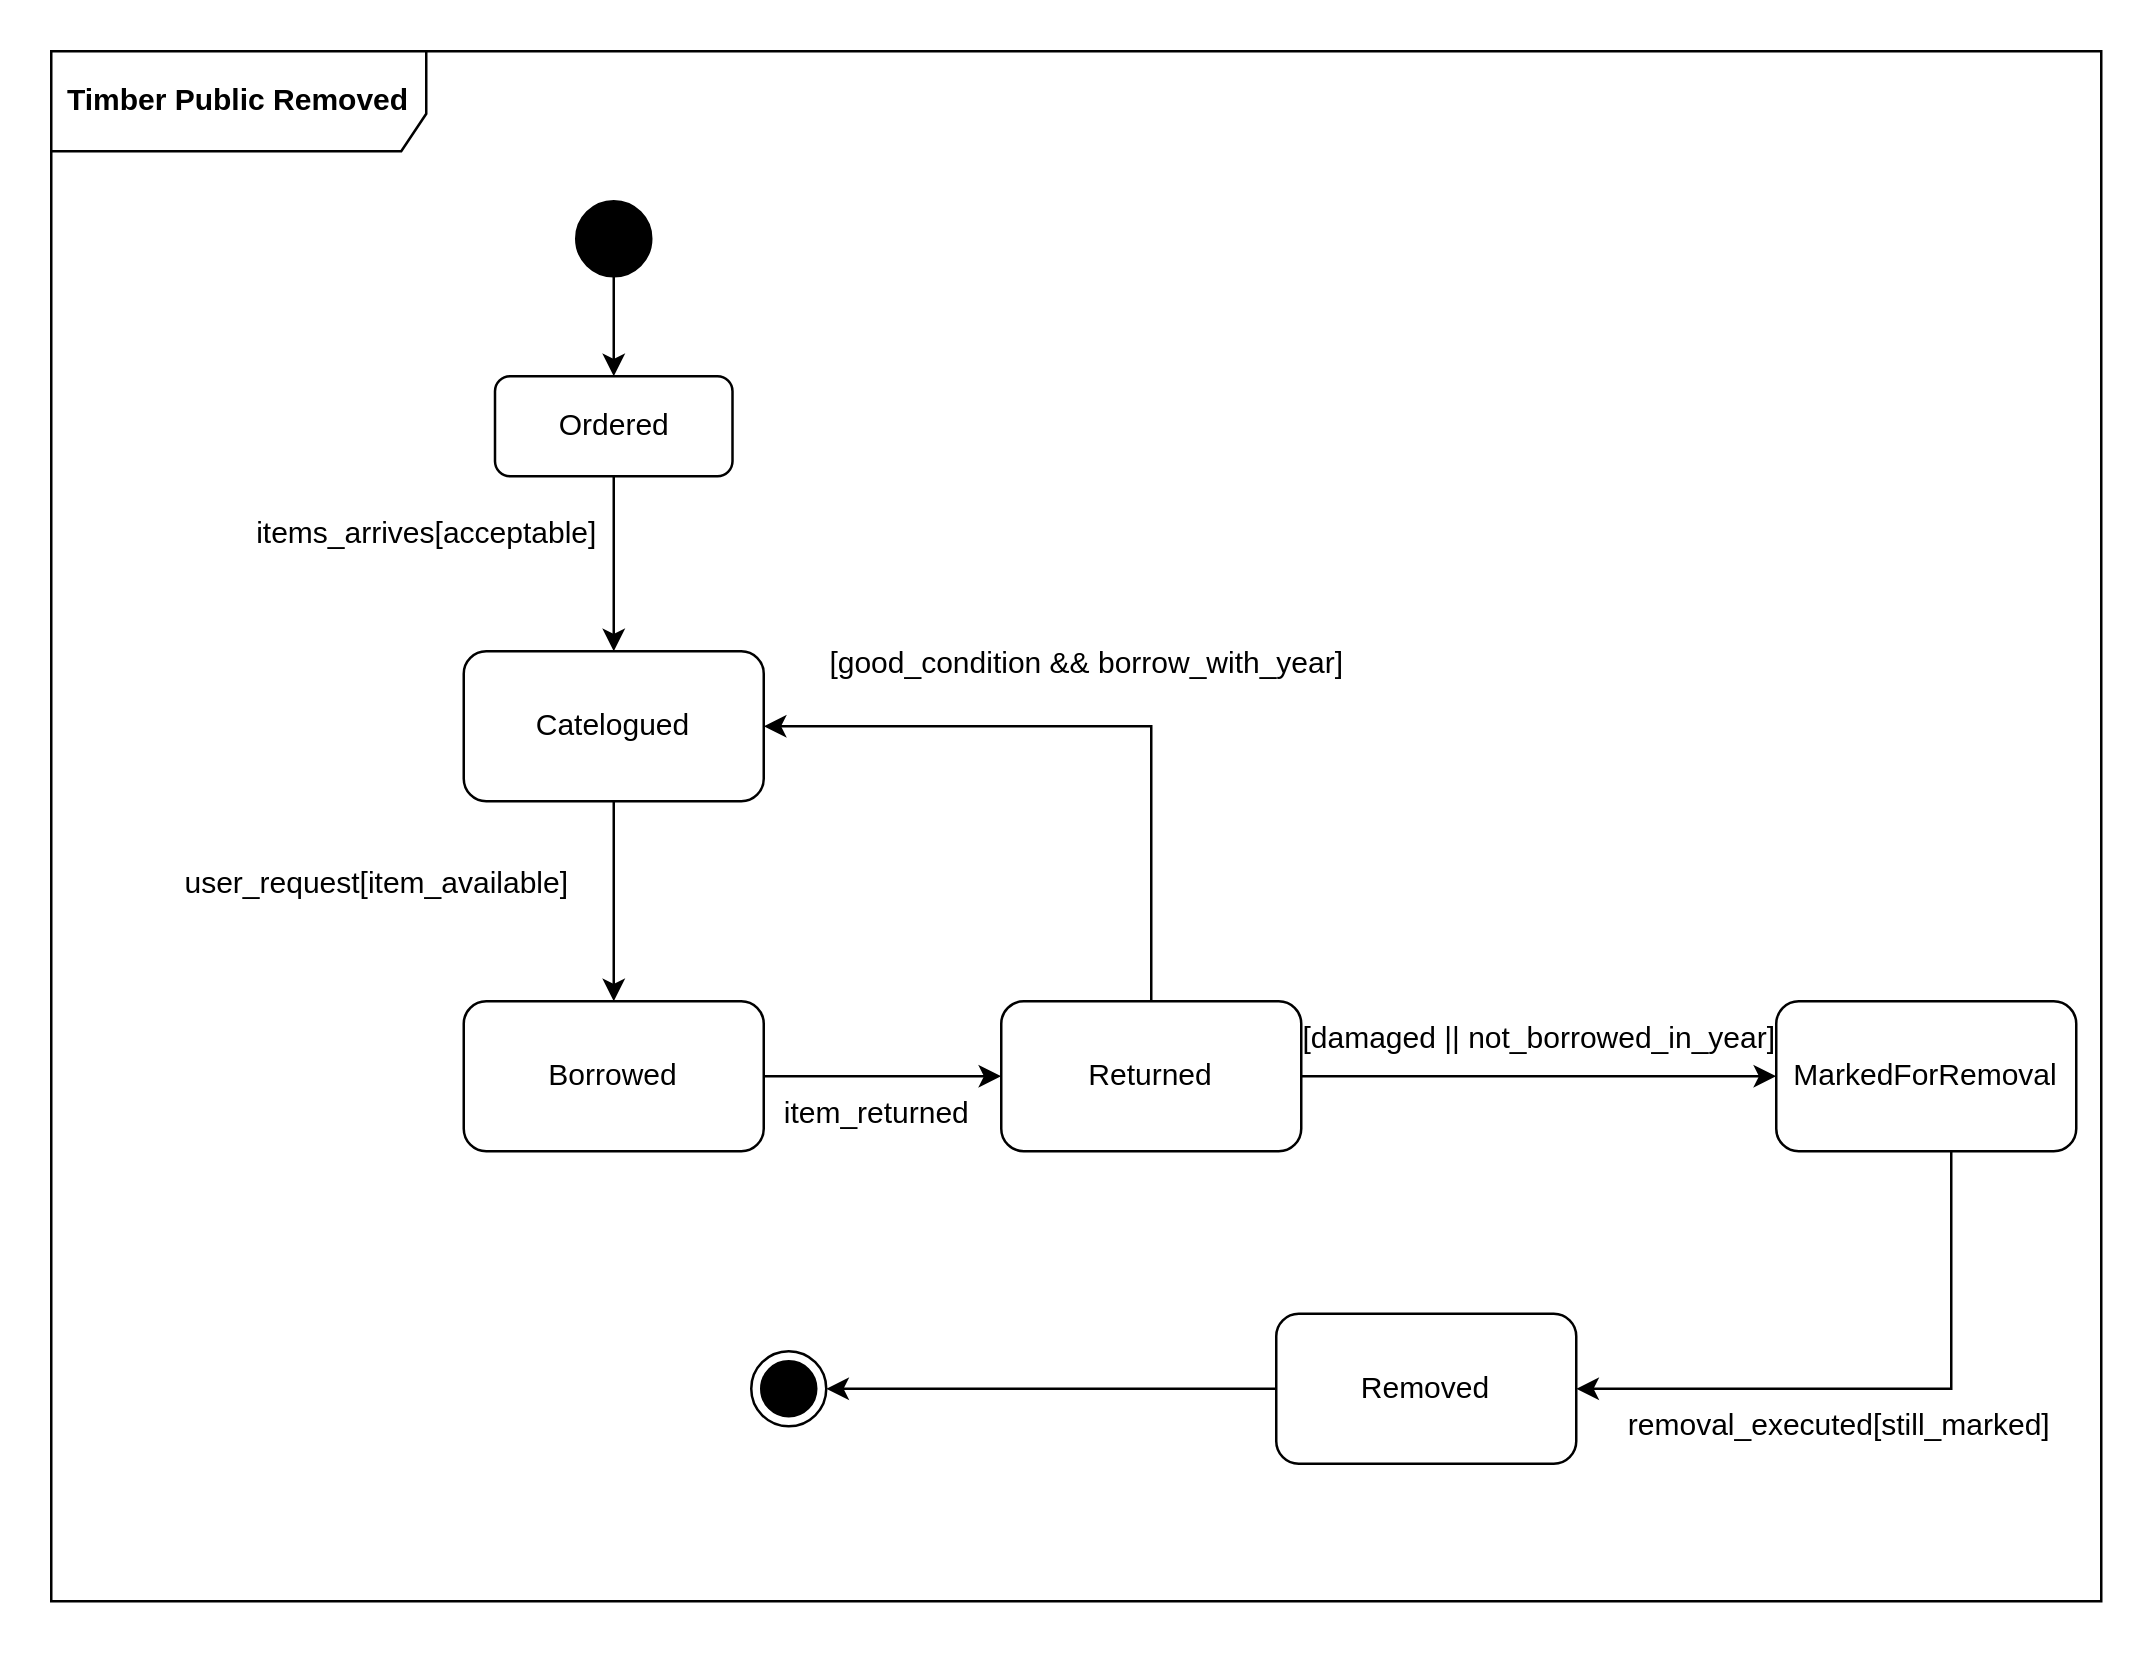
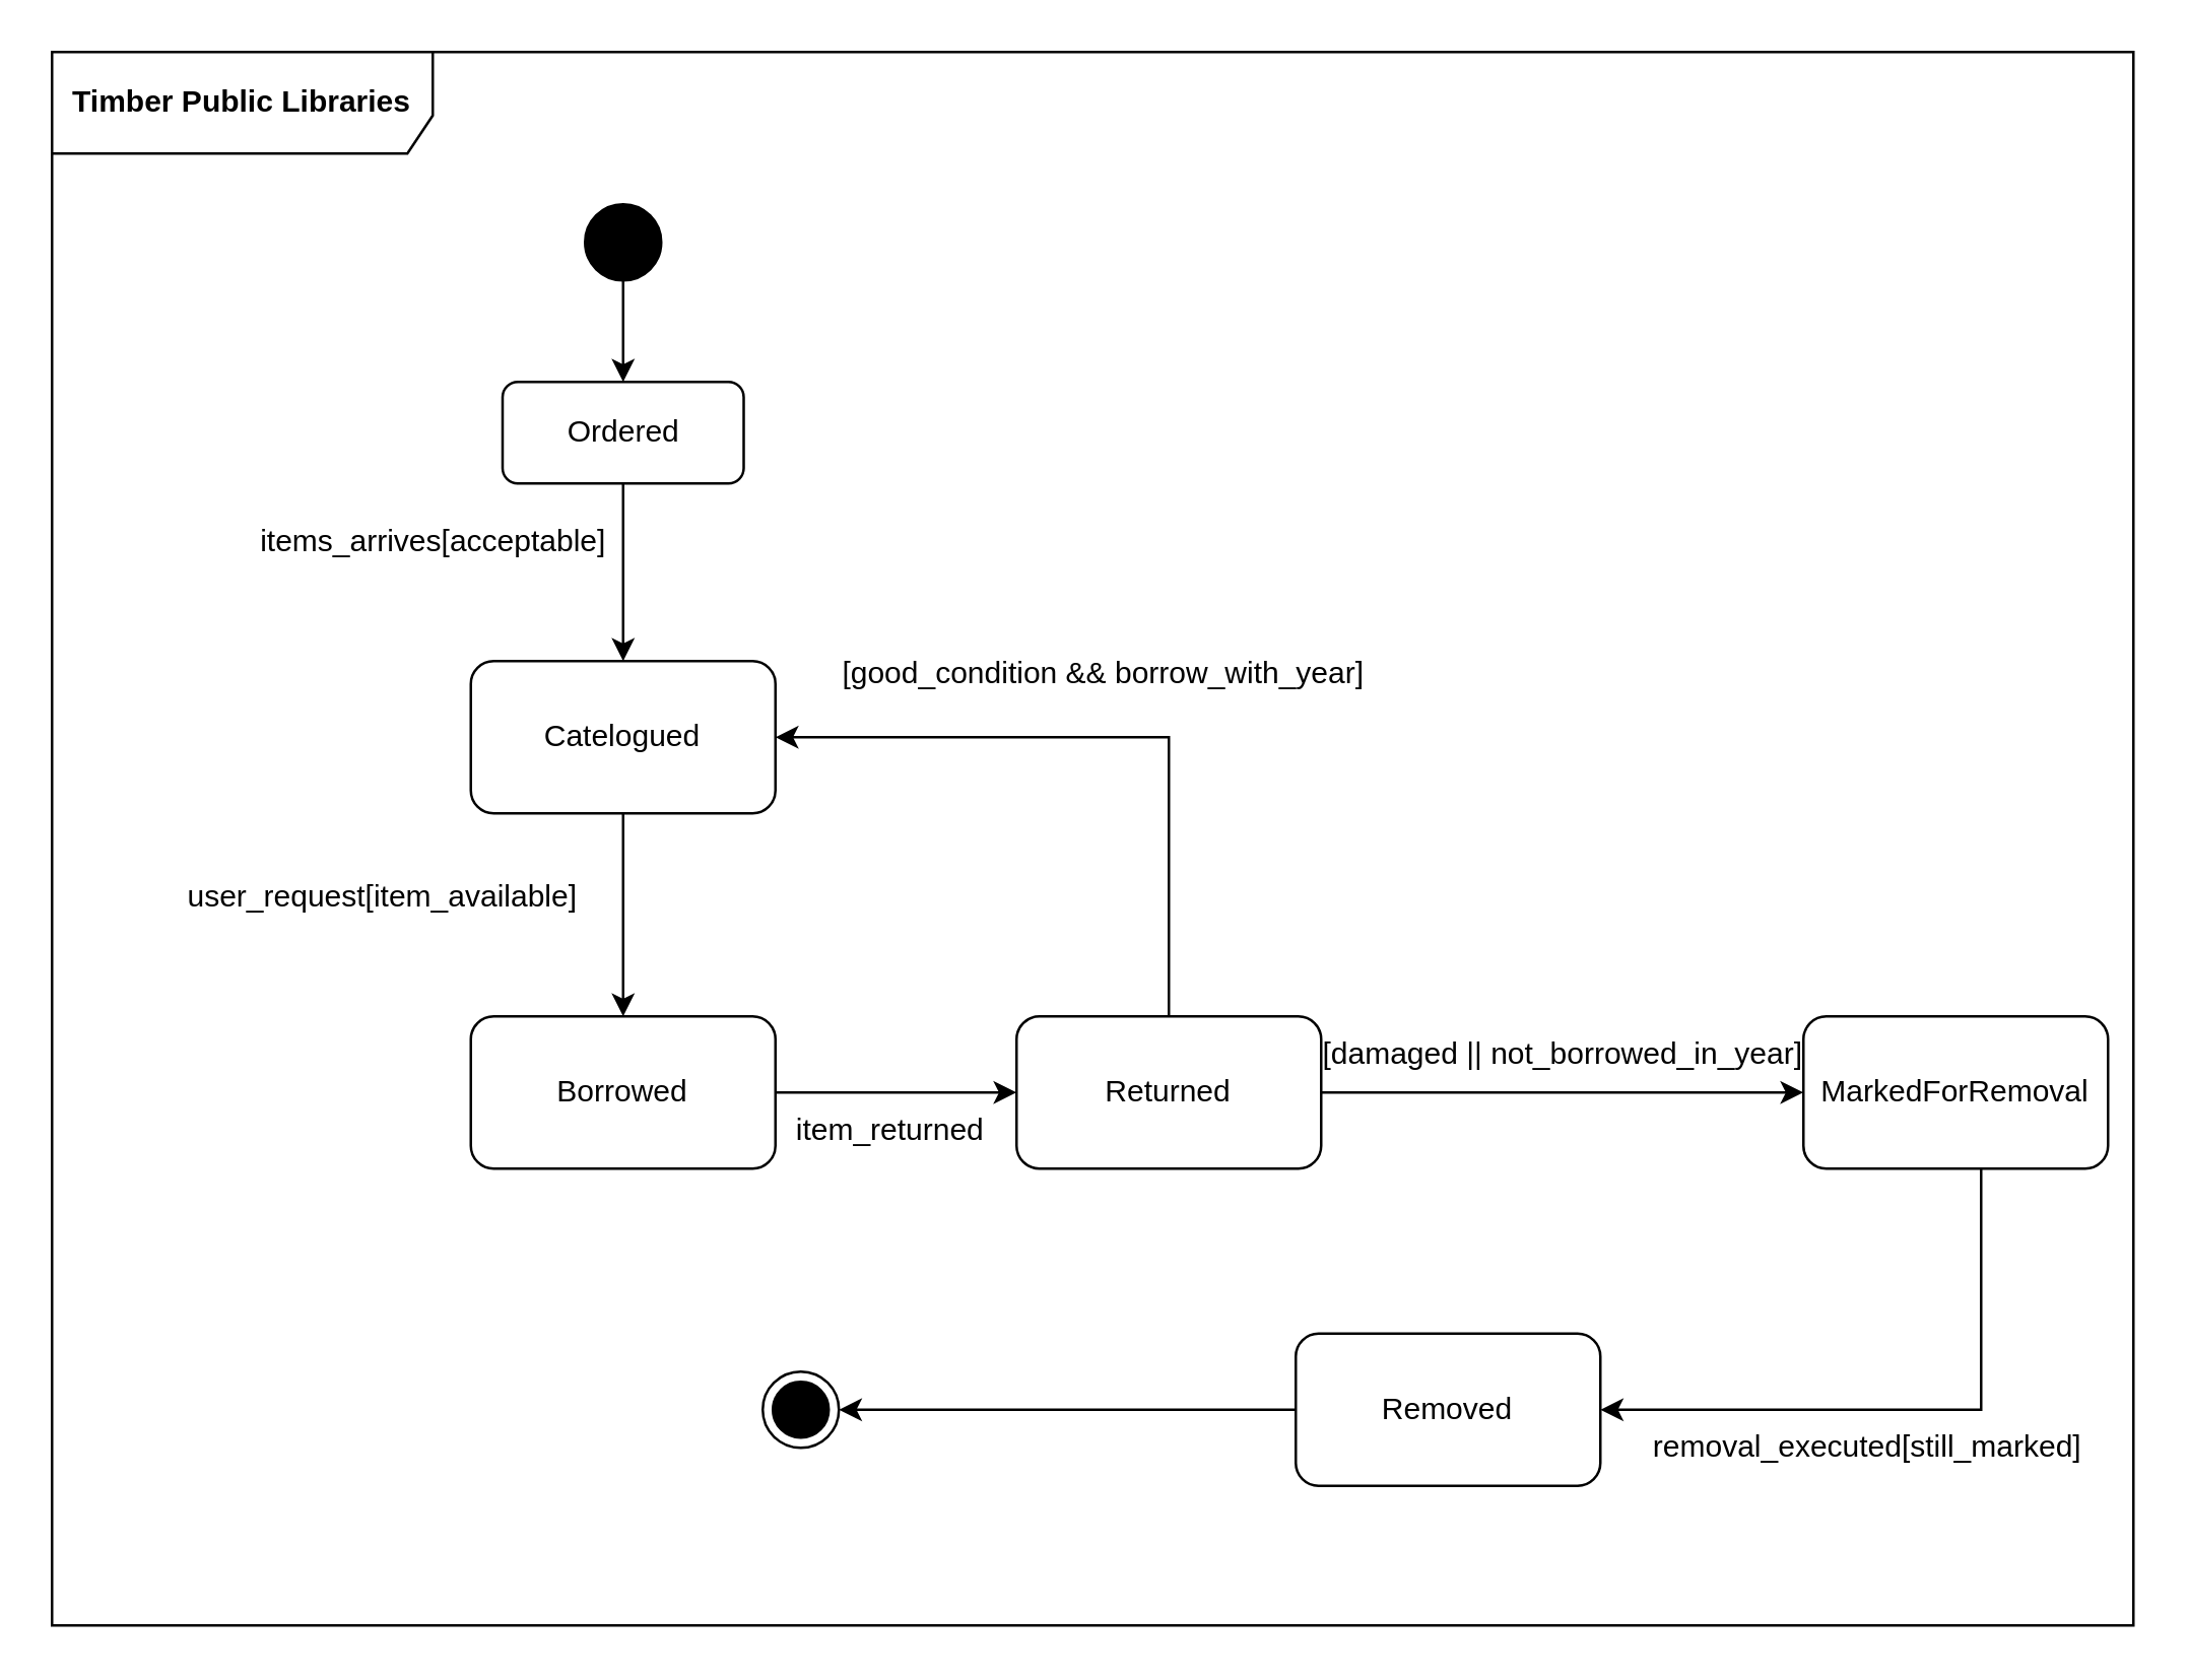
- <mxCell id="24" value="&lt;div class=&quot;lake-content&quot;&gt;&lt;strong&gt;&lt;span style=&quot;&quot; class=&quot;ne-text&quot;&gt;Timber Public Removed&lt;/span&gt;&lt;/strong&gt;&lt;/div&gt;" style="shape=umlFrame;whiteSpace=wrap;html=1;pointerEvents=0;fontColor=default;width=150;height=40;" vertex="1" parent="1"><mxGeometry y="20" width="820" height="620" as="geometry" x="20" /></mxCell>
+ <mxCell id="24" value="&lt;div class=&quot;lake-content&quot;&gt;&lt;strong&gt;&lt;span style=&quot;&quot; class=&quot;ne-text&quot;&gt;Timber Public Libraries&lt;/span&gt;&lt;/strong&gt;&lt;/div&gt;" style="shape=umlFrame;whiteSpace=wrap;html=1;pointerEvents=0;fontColor=default;width=150;height=40;" vertex="1" parent="1"><mxGeometry y="20" width="820" height="620" as="geometry" x="20" /></mxCell>
